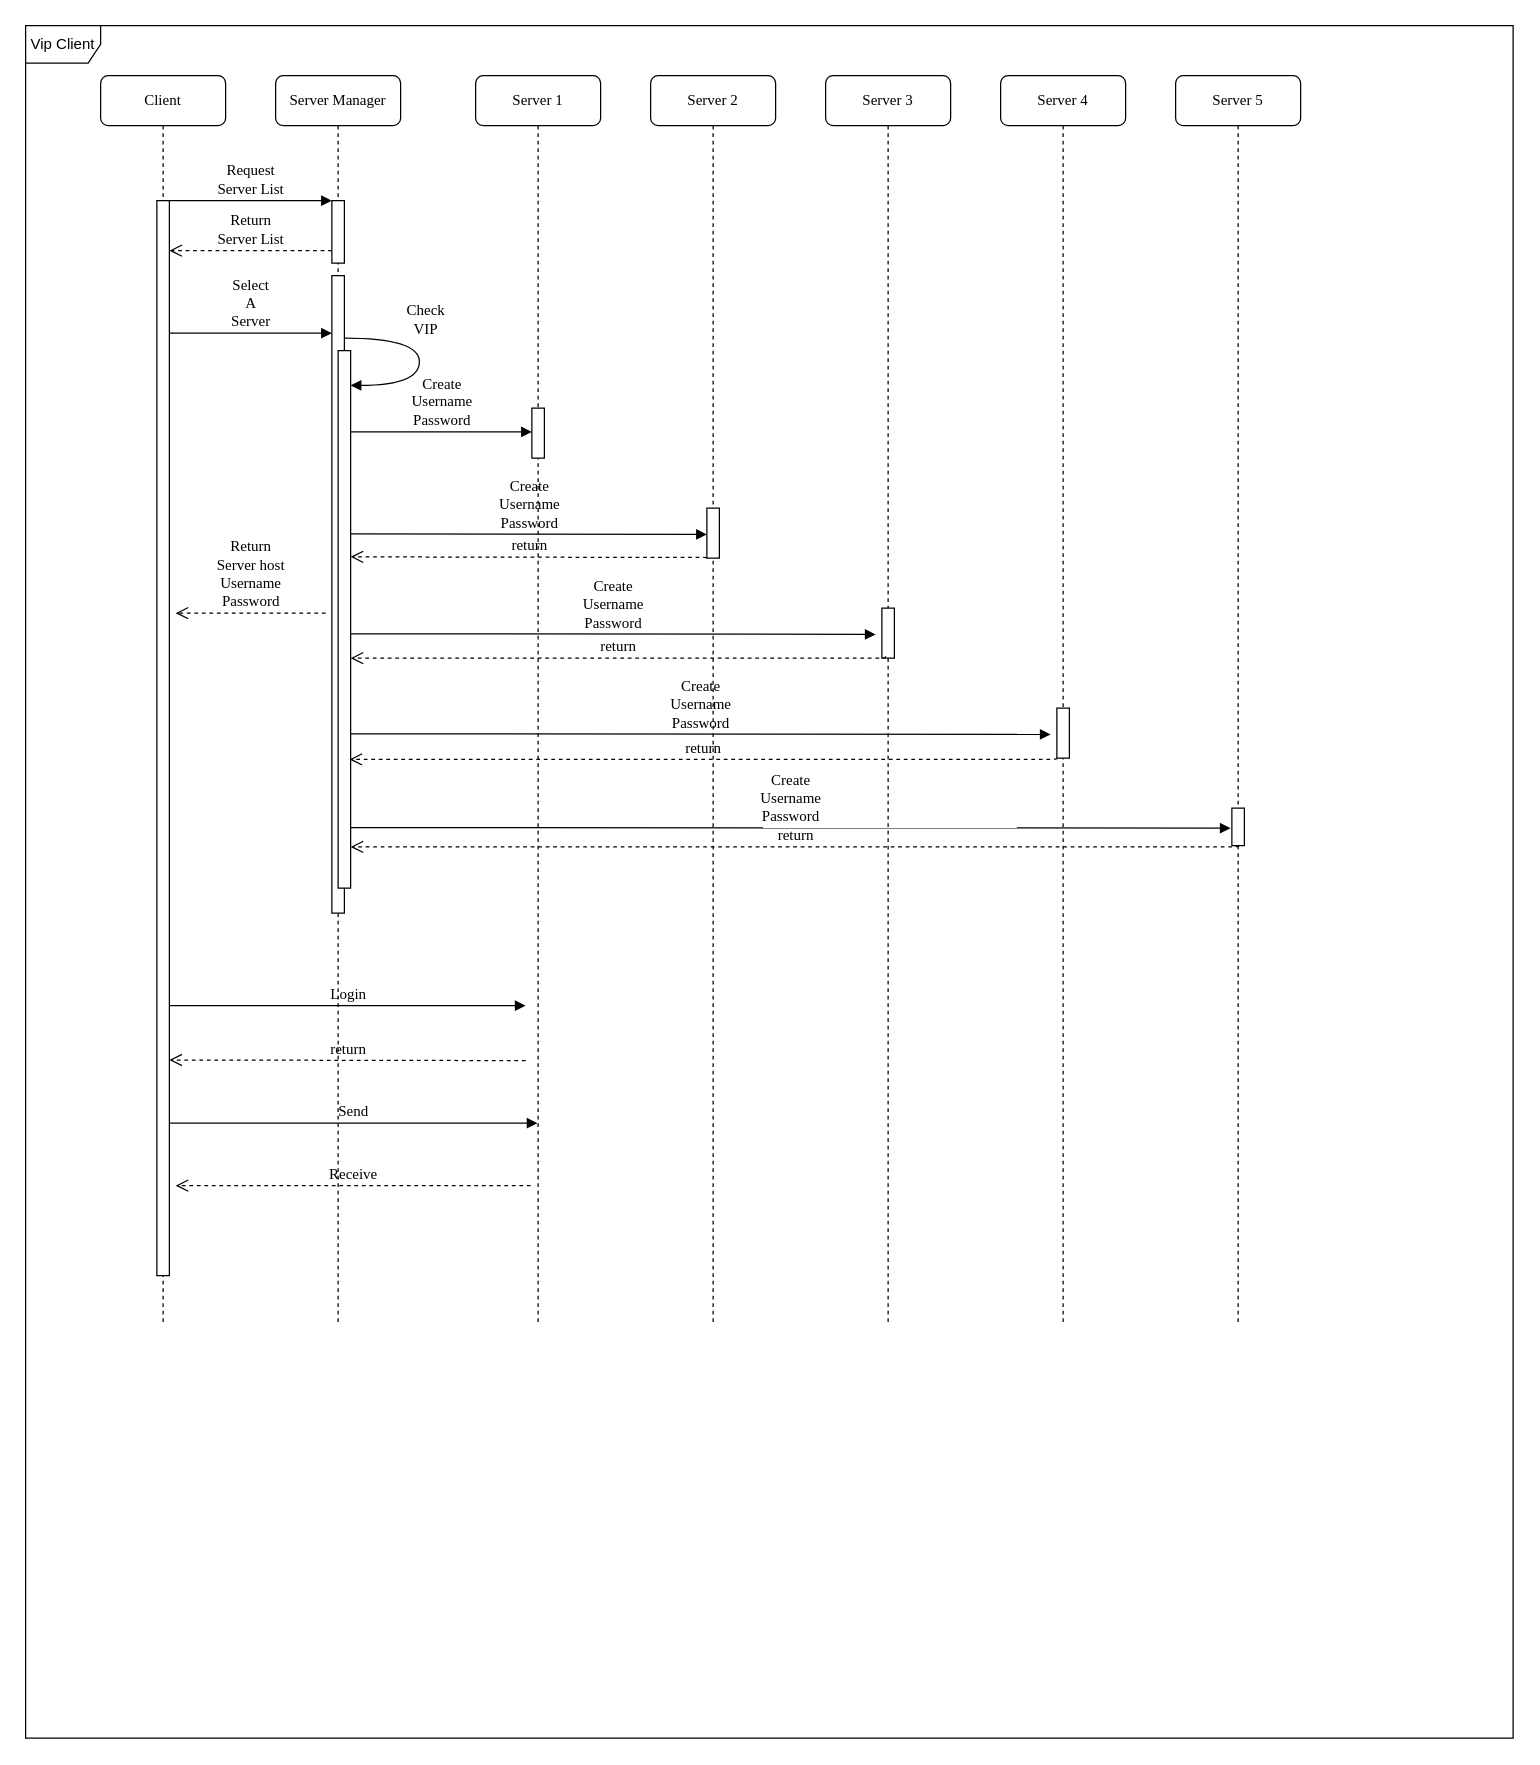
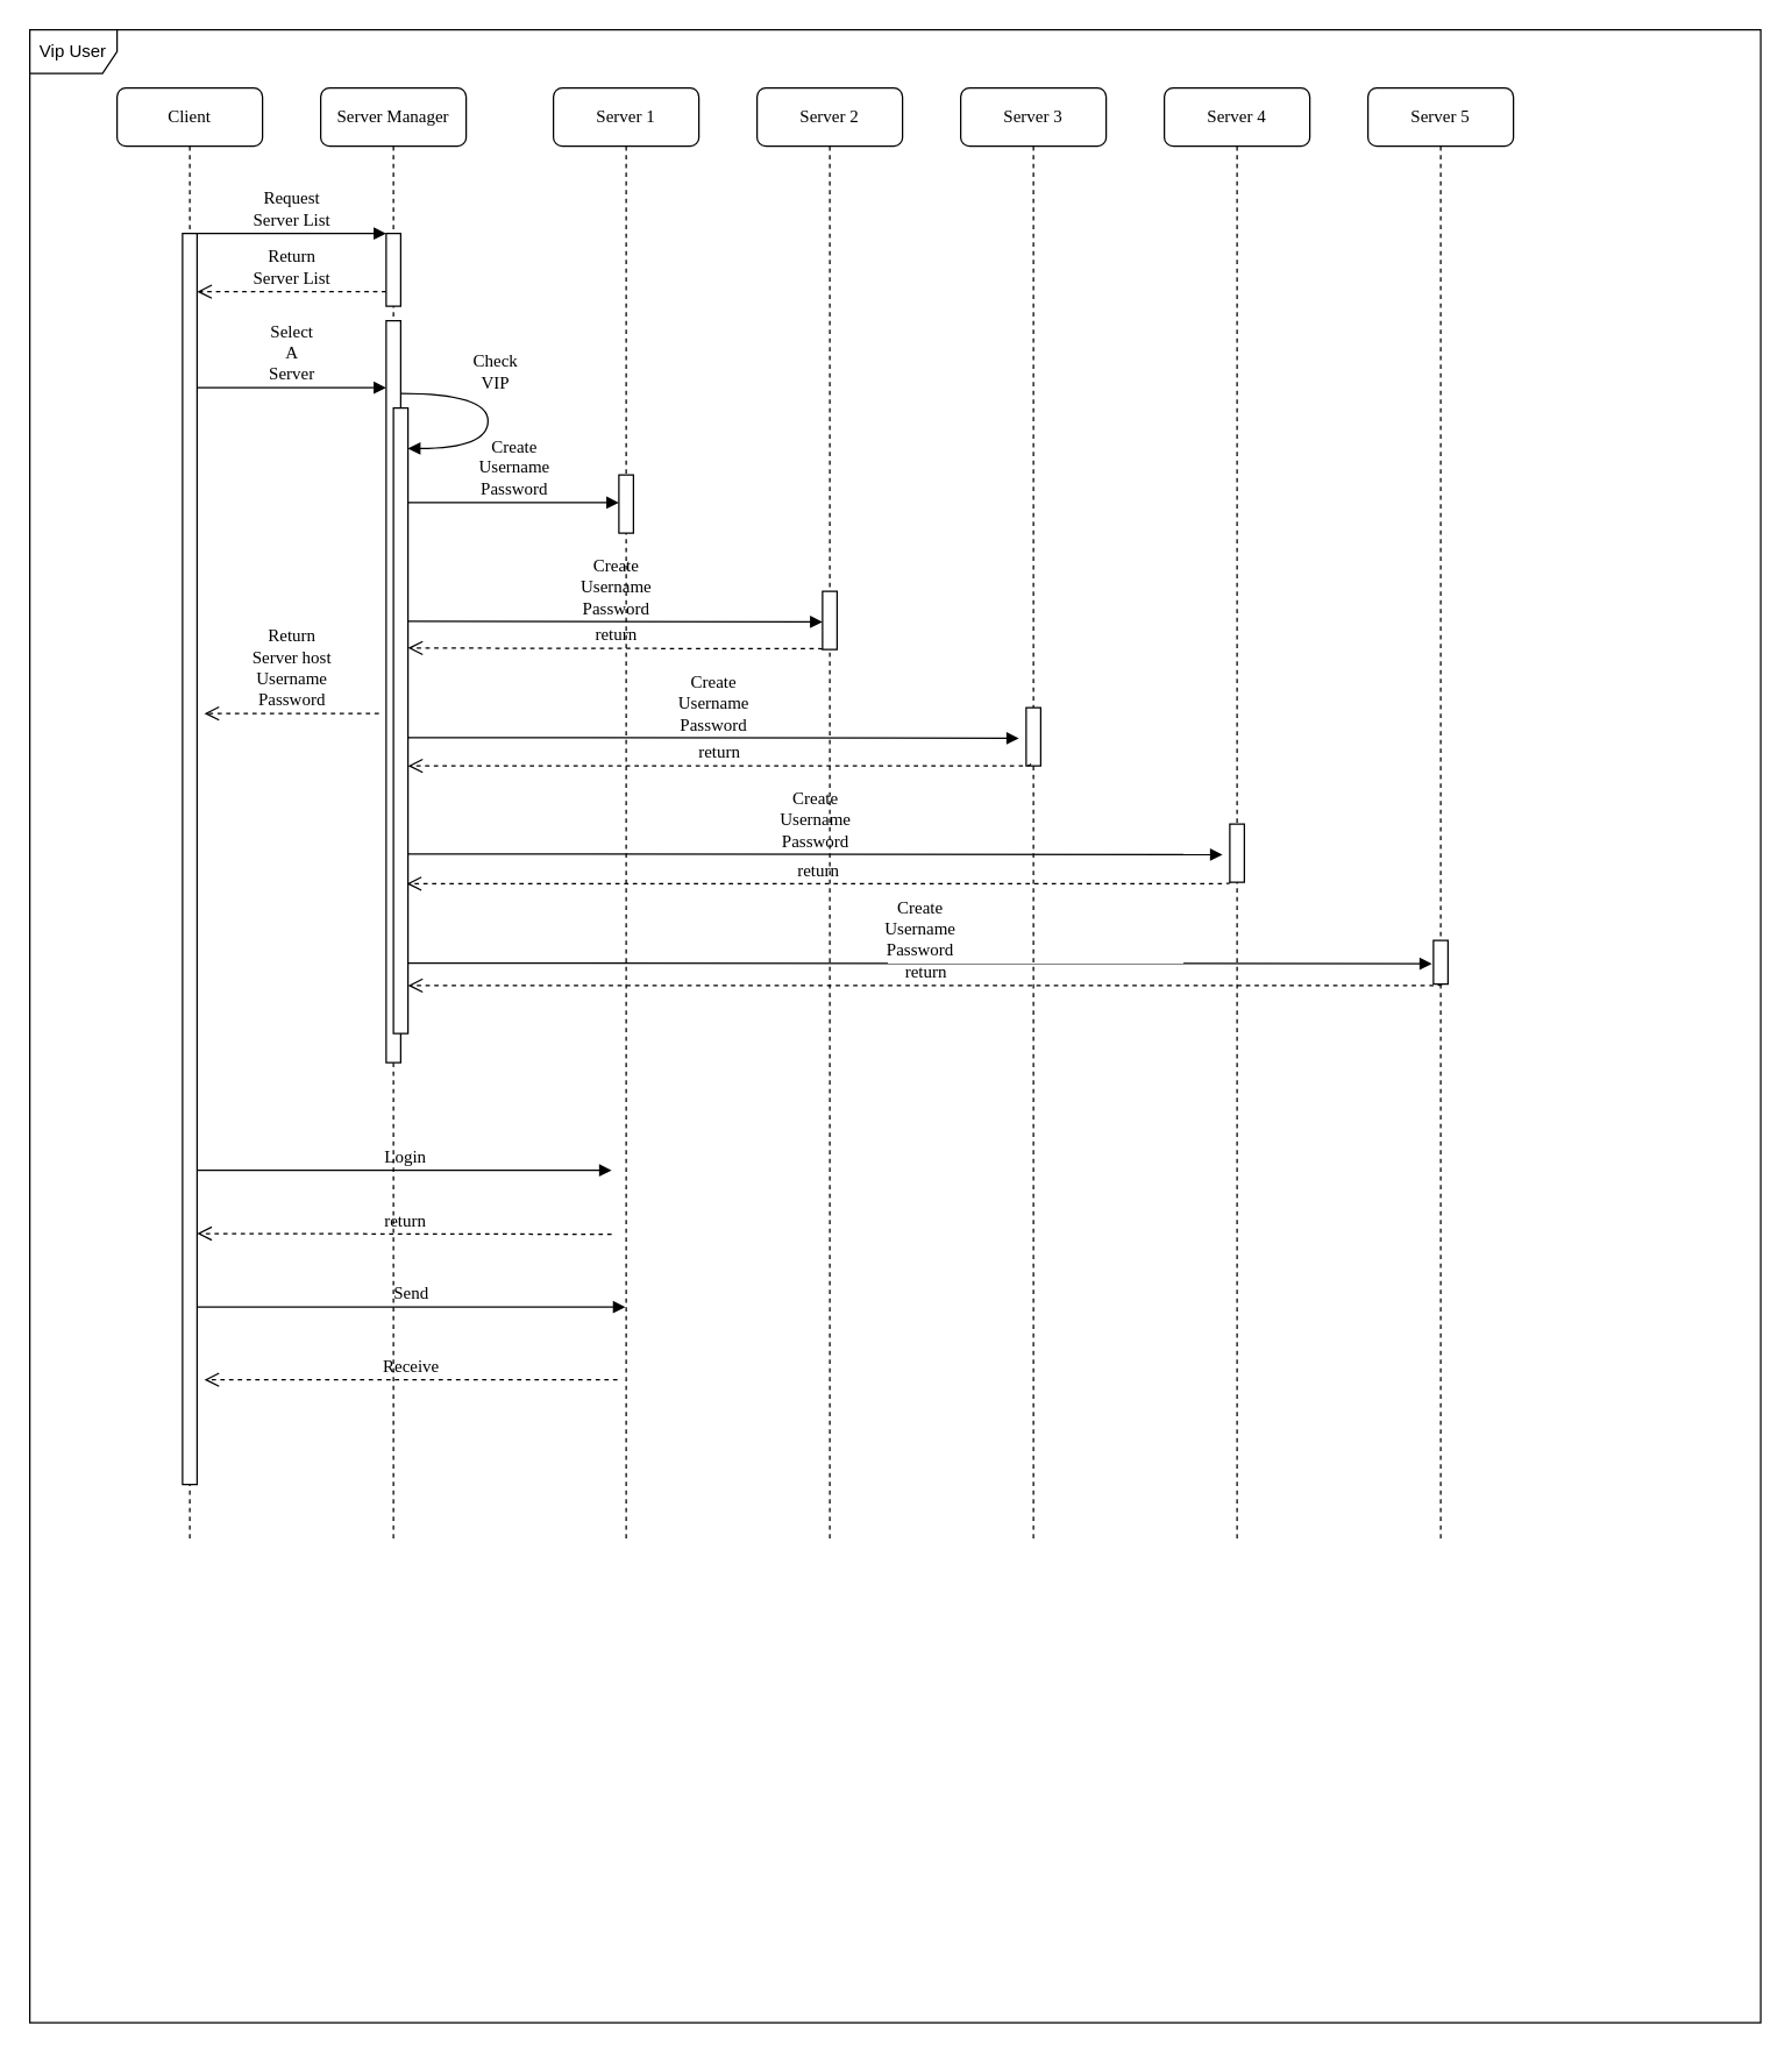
- <mxCell id="21" value="Vip Client" style="shape=umlFrame;whiteSpace=wrap;html=1;pointerEvents=0;" parent="1" vertex="1"><mxGeometry x="20" y="20" width="1190" height="1370" as="geometry" /></mxCell>
+ <mxCell id="21" value="Vip User" style="shape=umlFrame;whiteSpace=wrap;html=1;pointerEvents=0;" parent="1" vertex="1"><mxGeometry x="20" y="20" width="1190" height="1370" as="geometry" /></mxCell>
